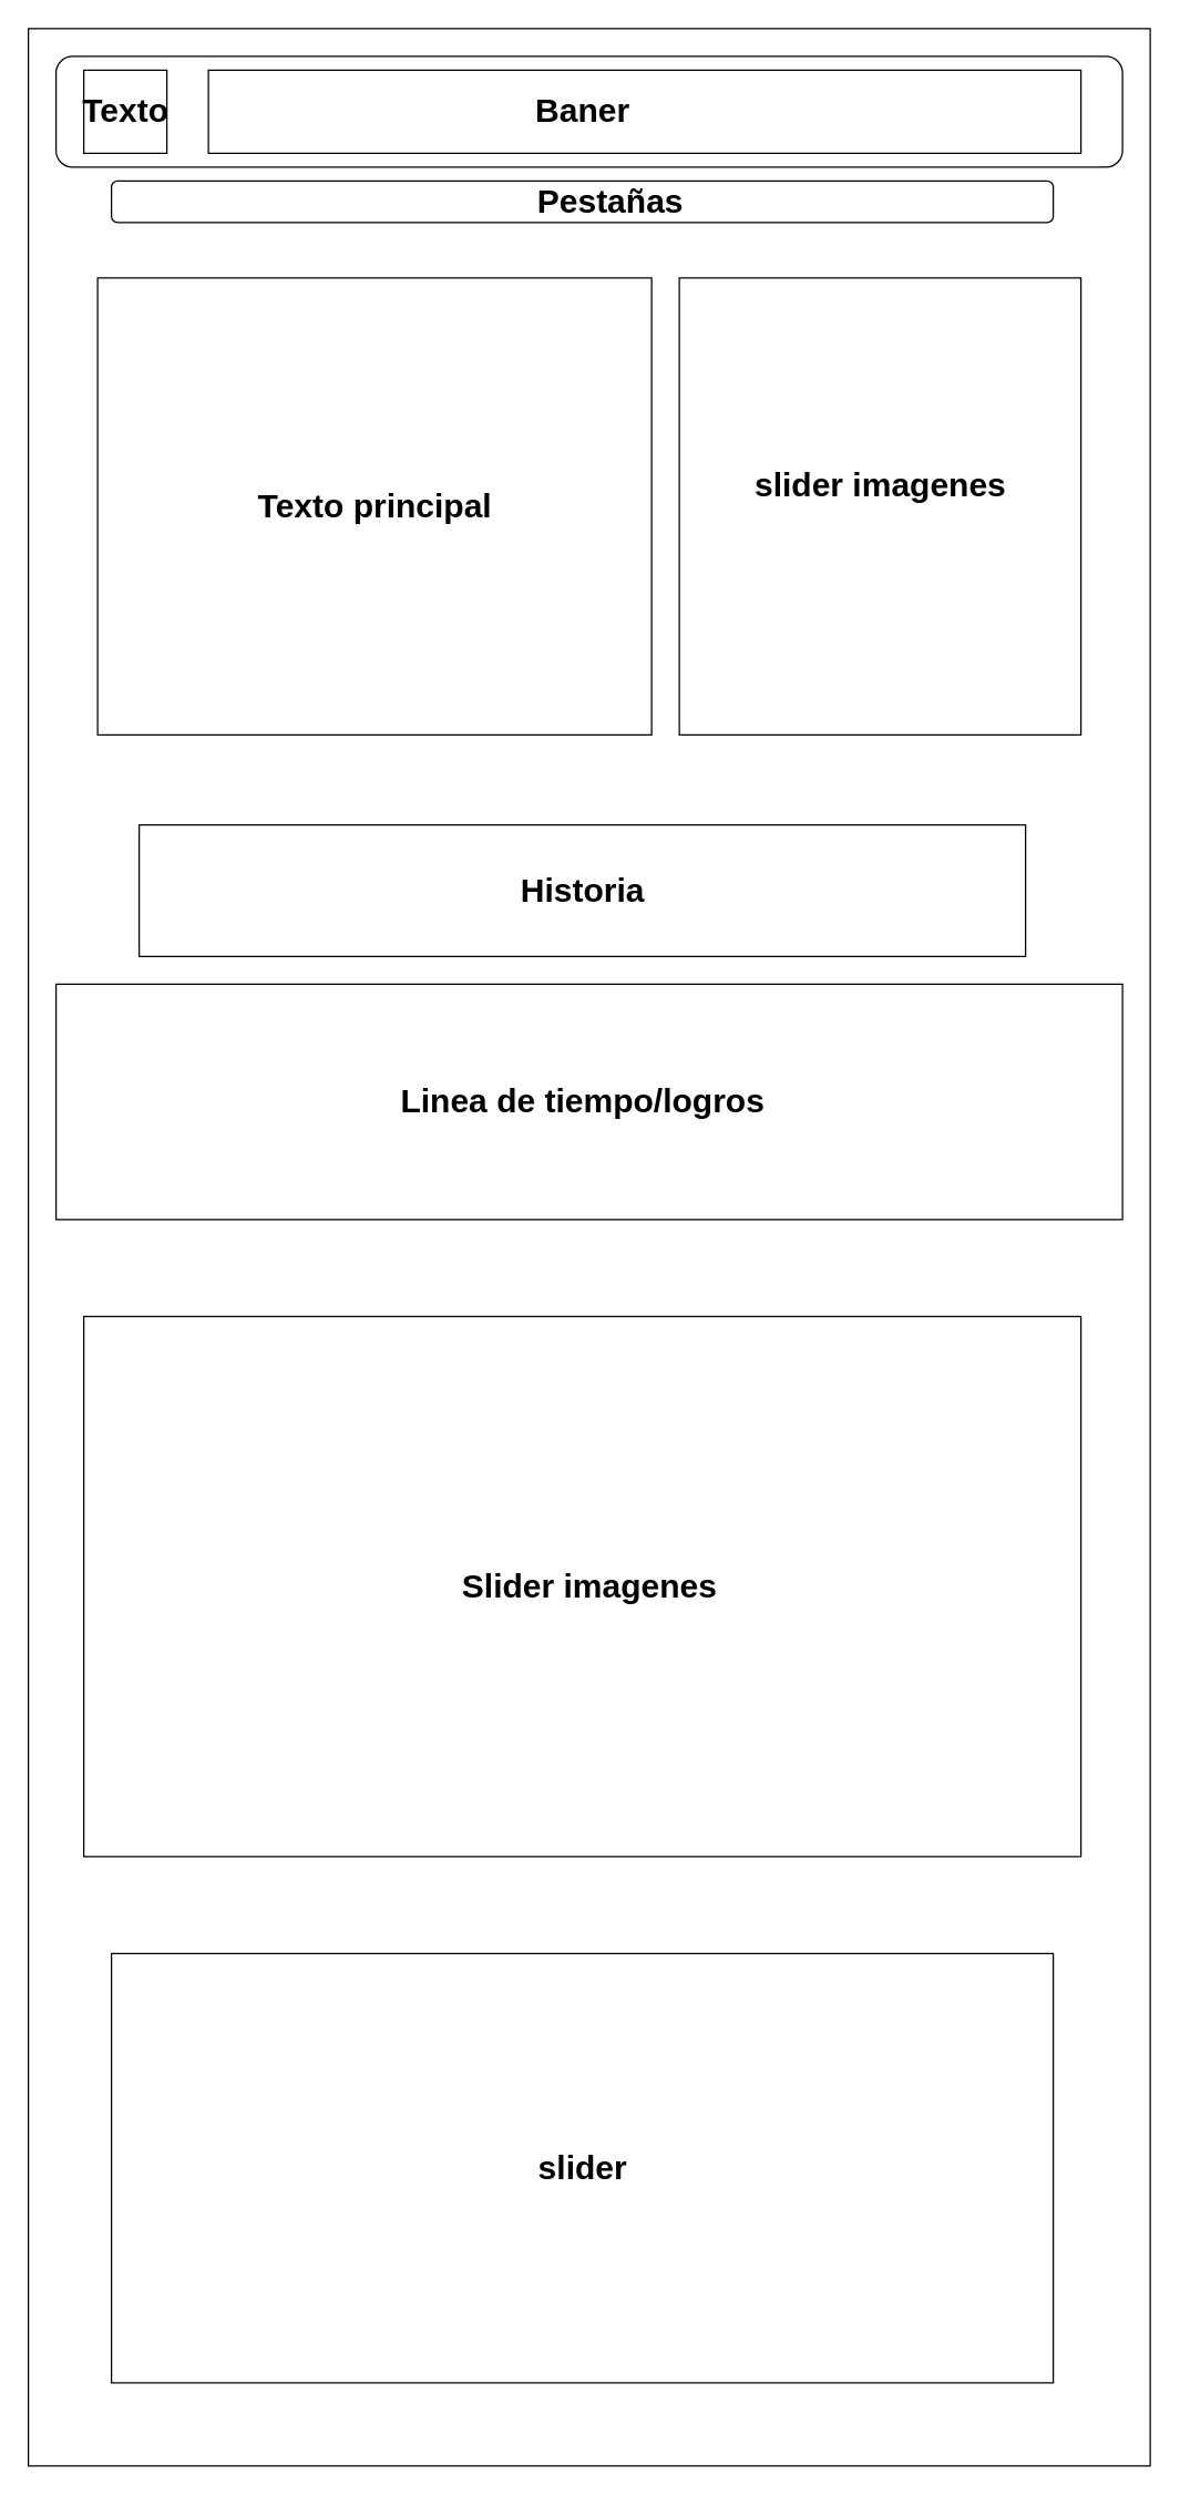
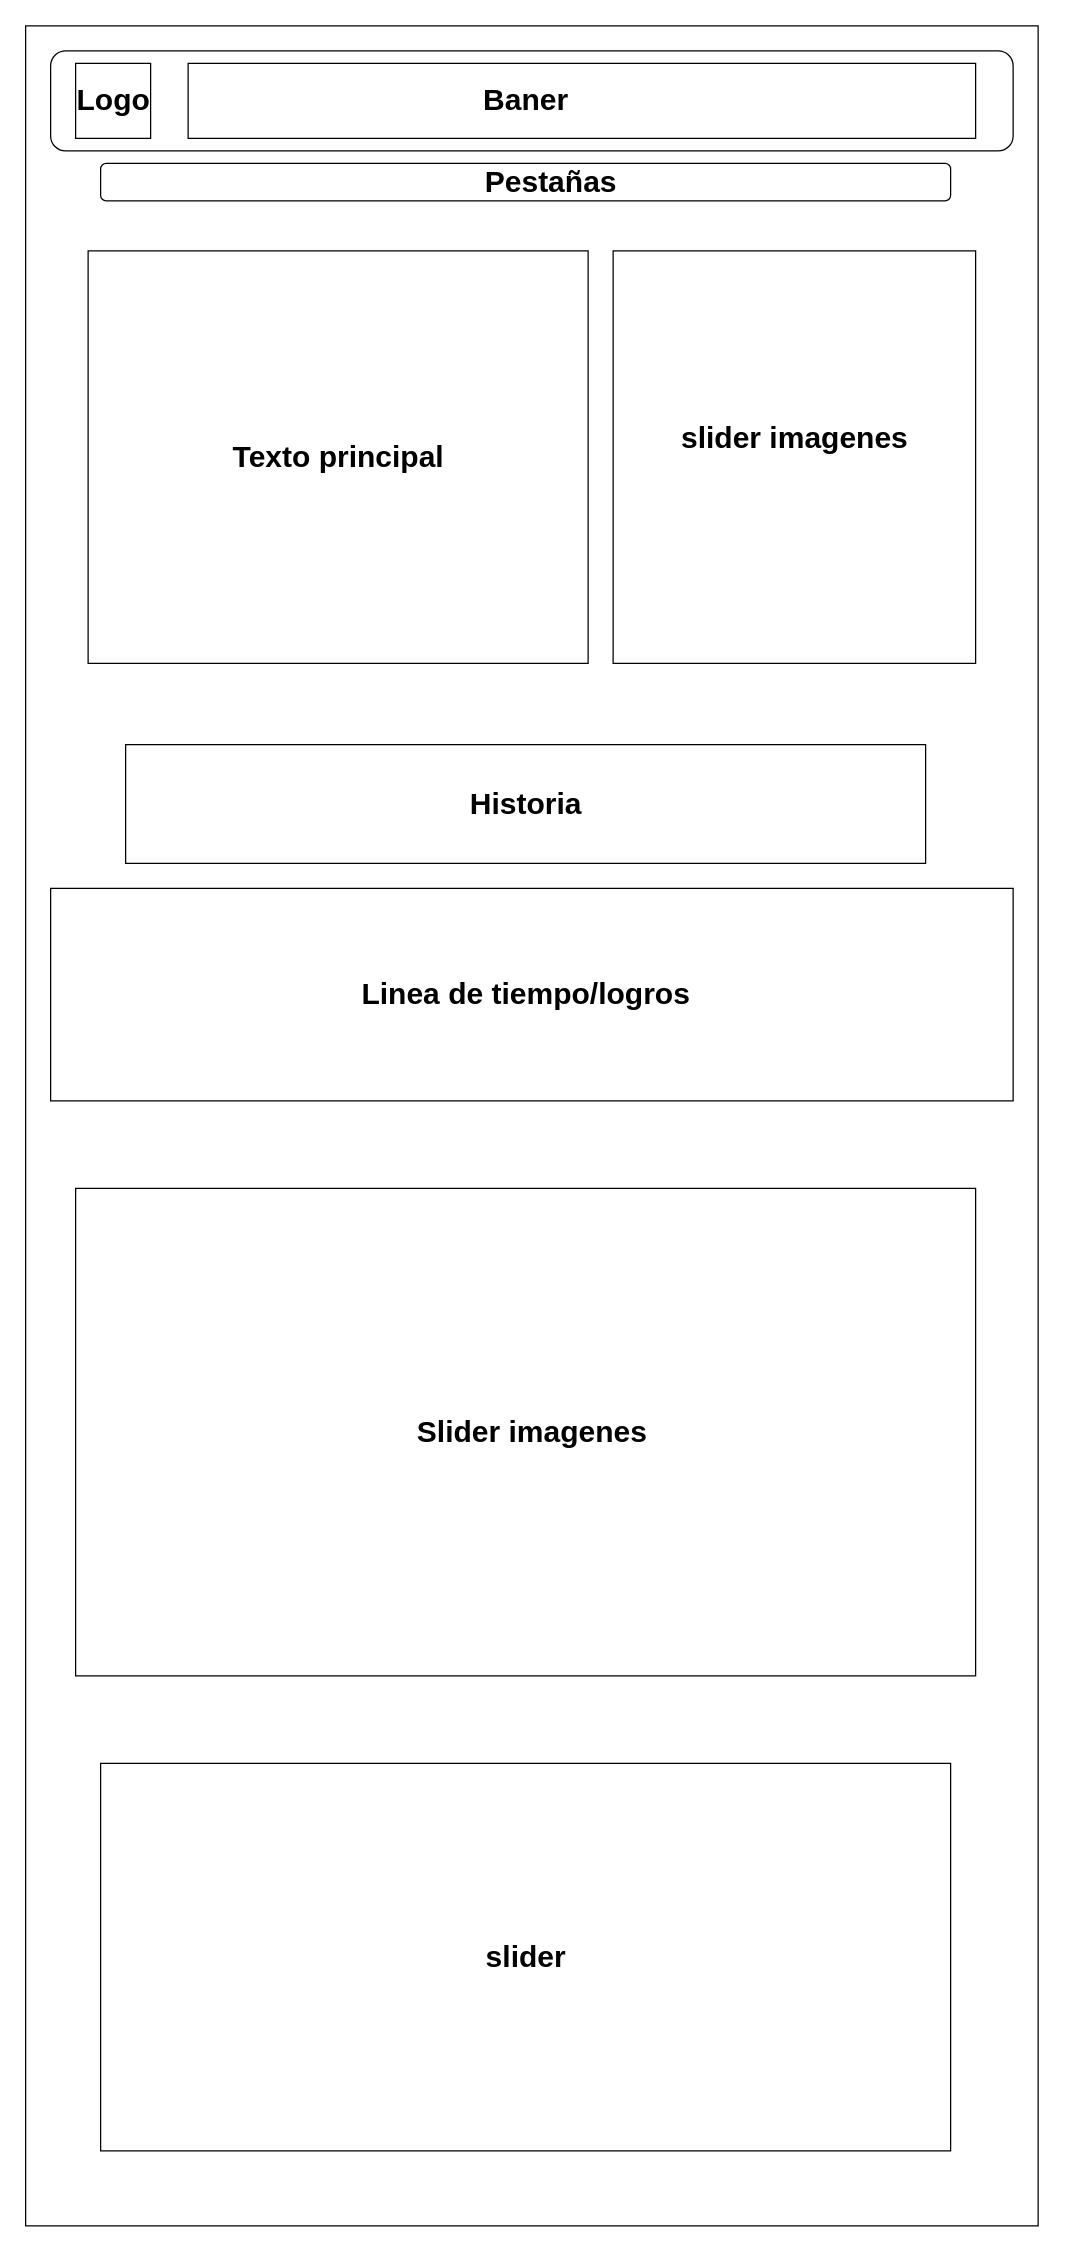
- <mxCell id="11" value="Texto" style="text;strokeColor=none;fillColor=none;html=1;fontSize=24;fontStyle=1;verticalAlign=middle;align=center;" vertex="1" parent="1"><mxGeometry x="40" y="60" width="100" height="40" as="geometry" /></mxCell>
+ <mxCell id="11" value="Logo" style="text;strokeColor=none;fillColor=none;html=1;fontSize=24;fontStyle=1;verticalAlign=middle;align=center;" vertex="1" parent="1"><mxGeometry x="40" y="60" width="100" height="40" as="geometry" /></mxCell>
